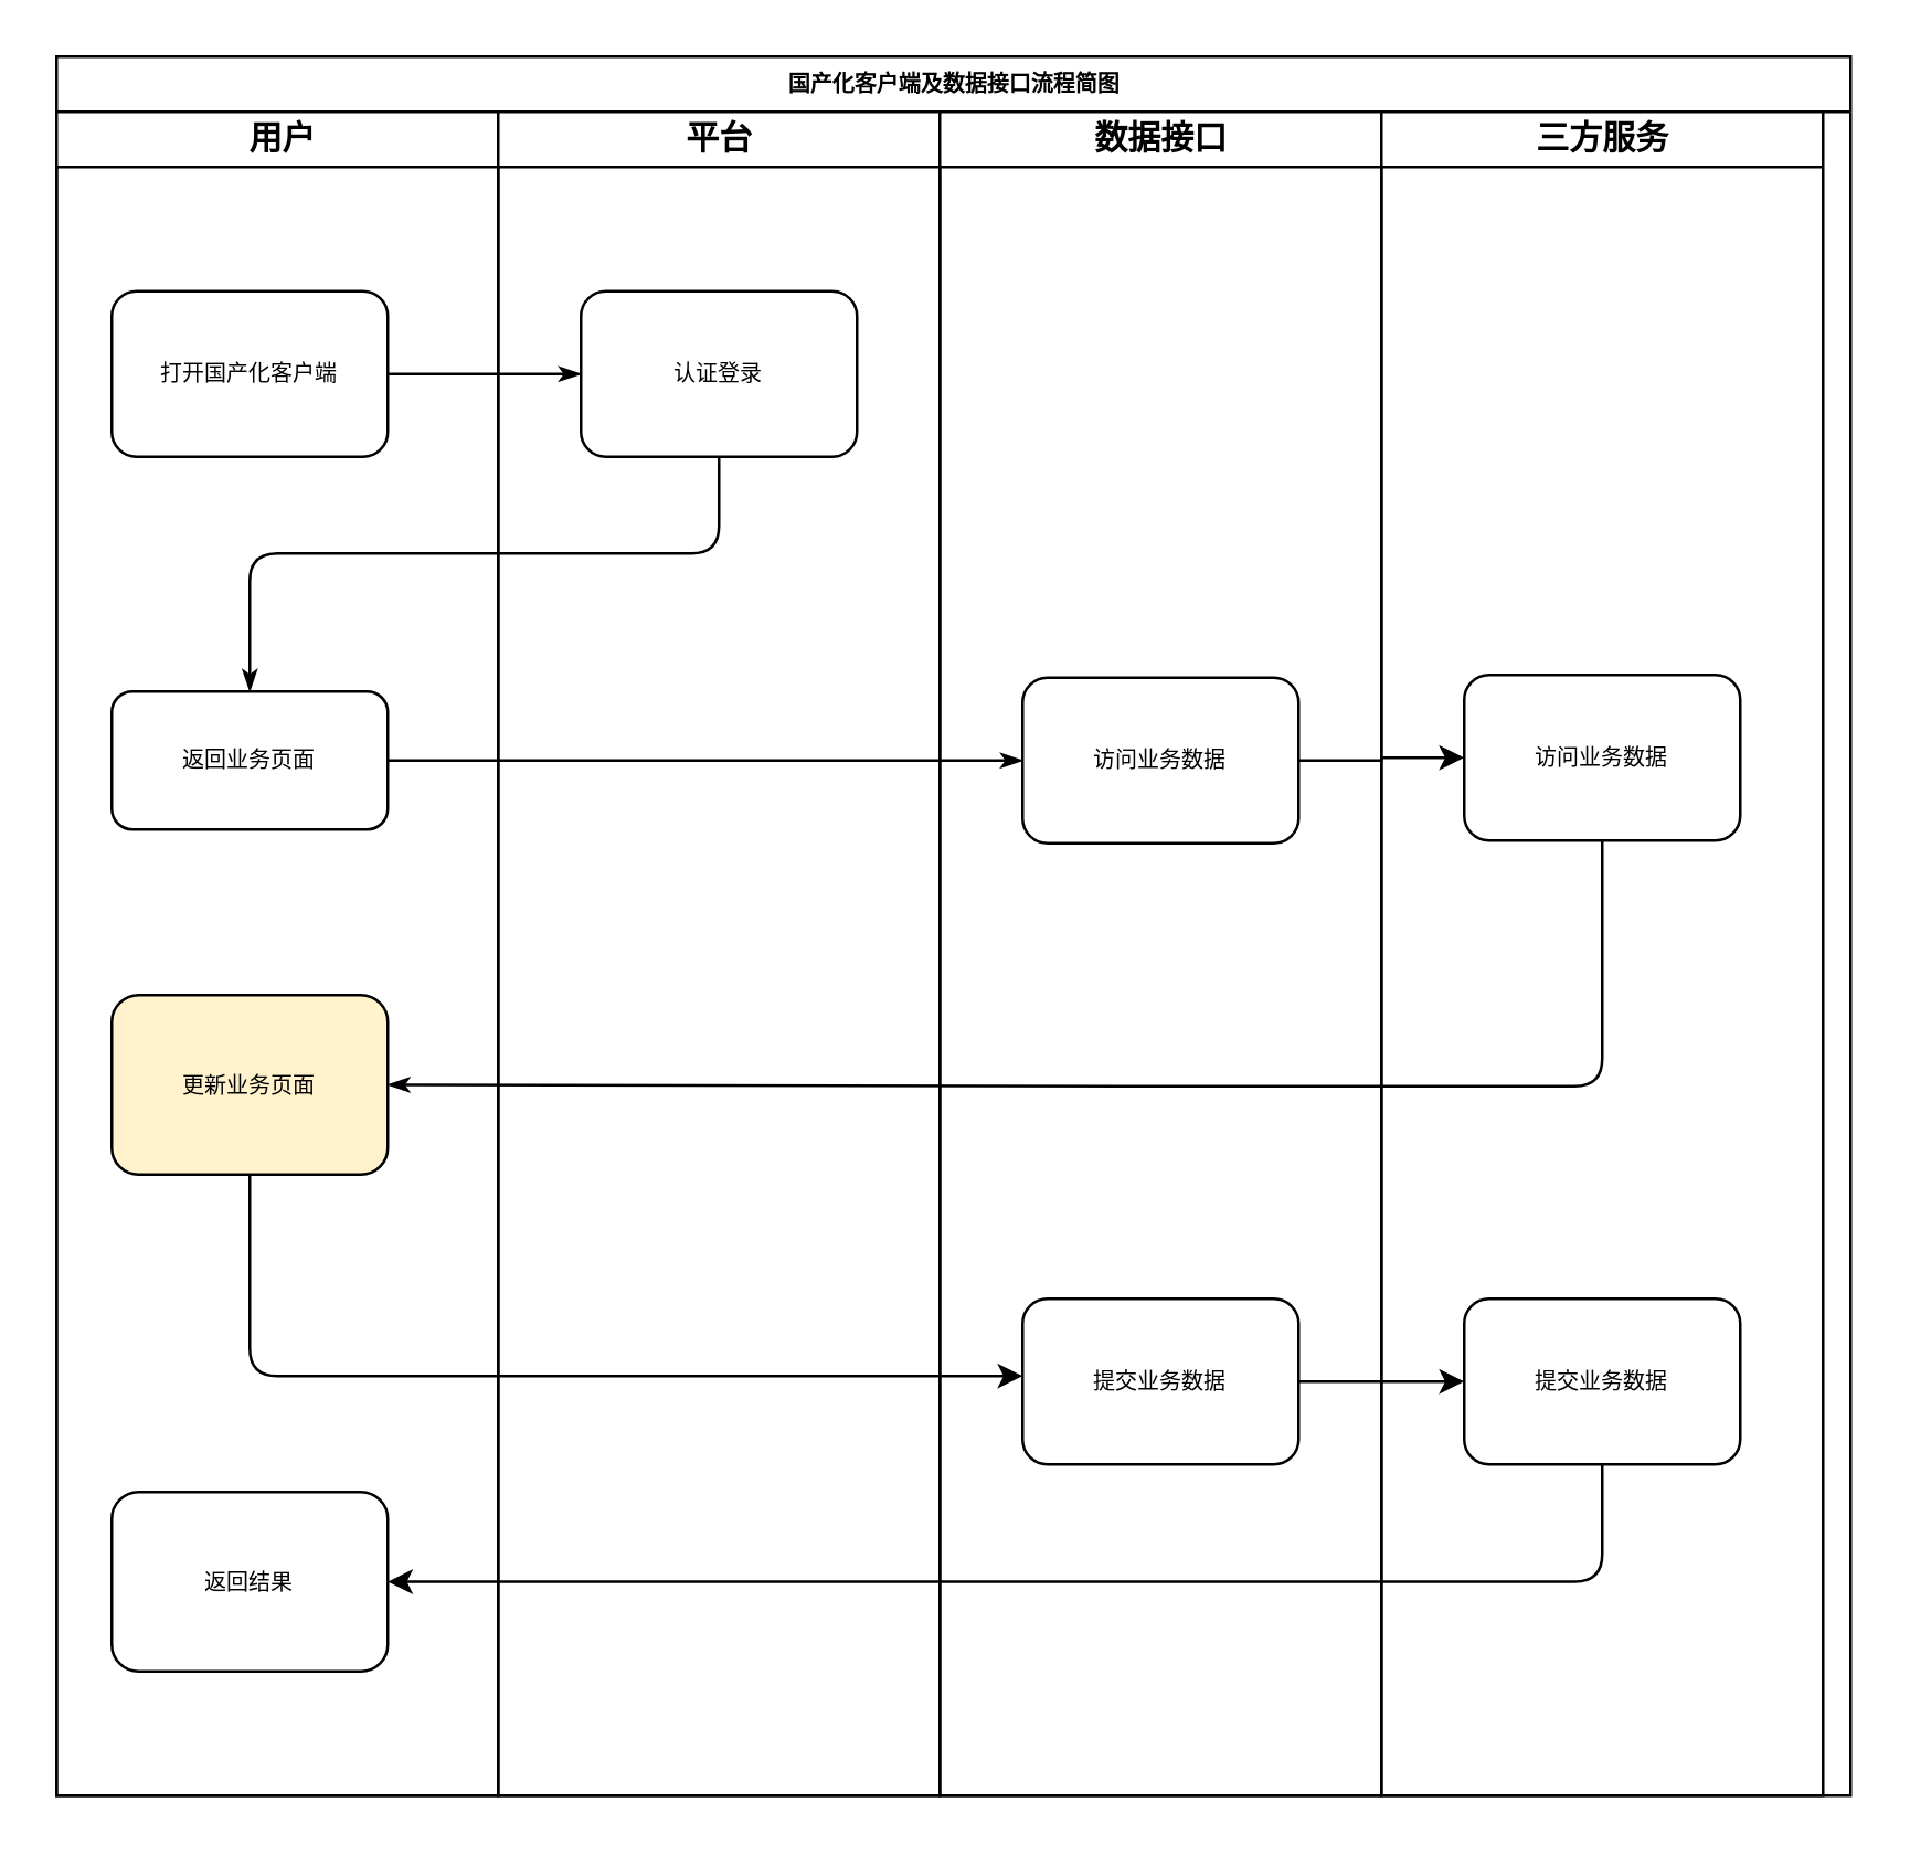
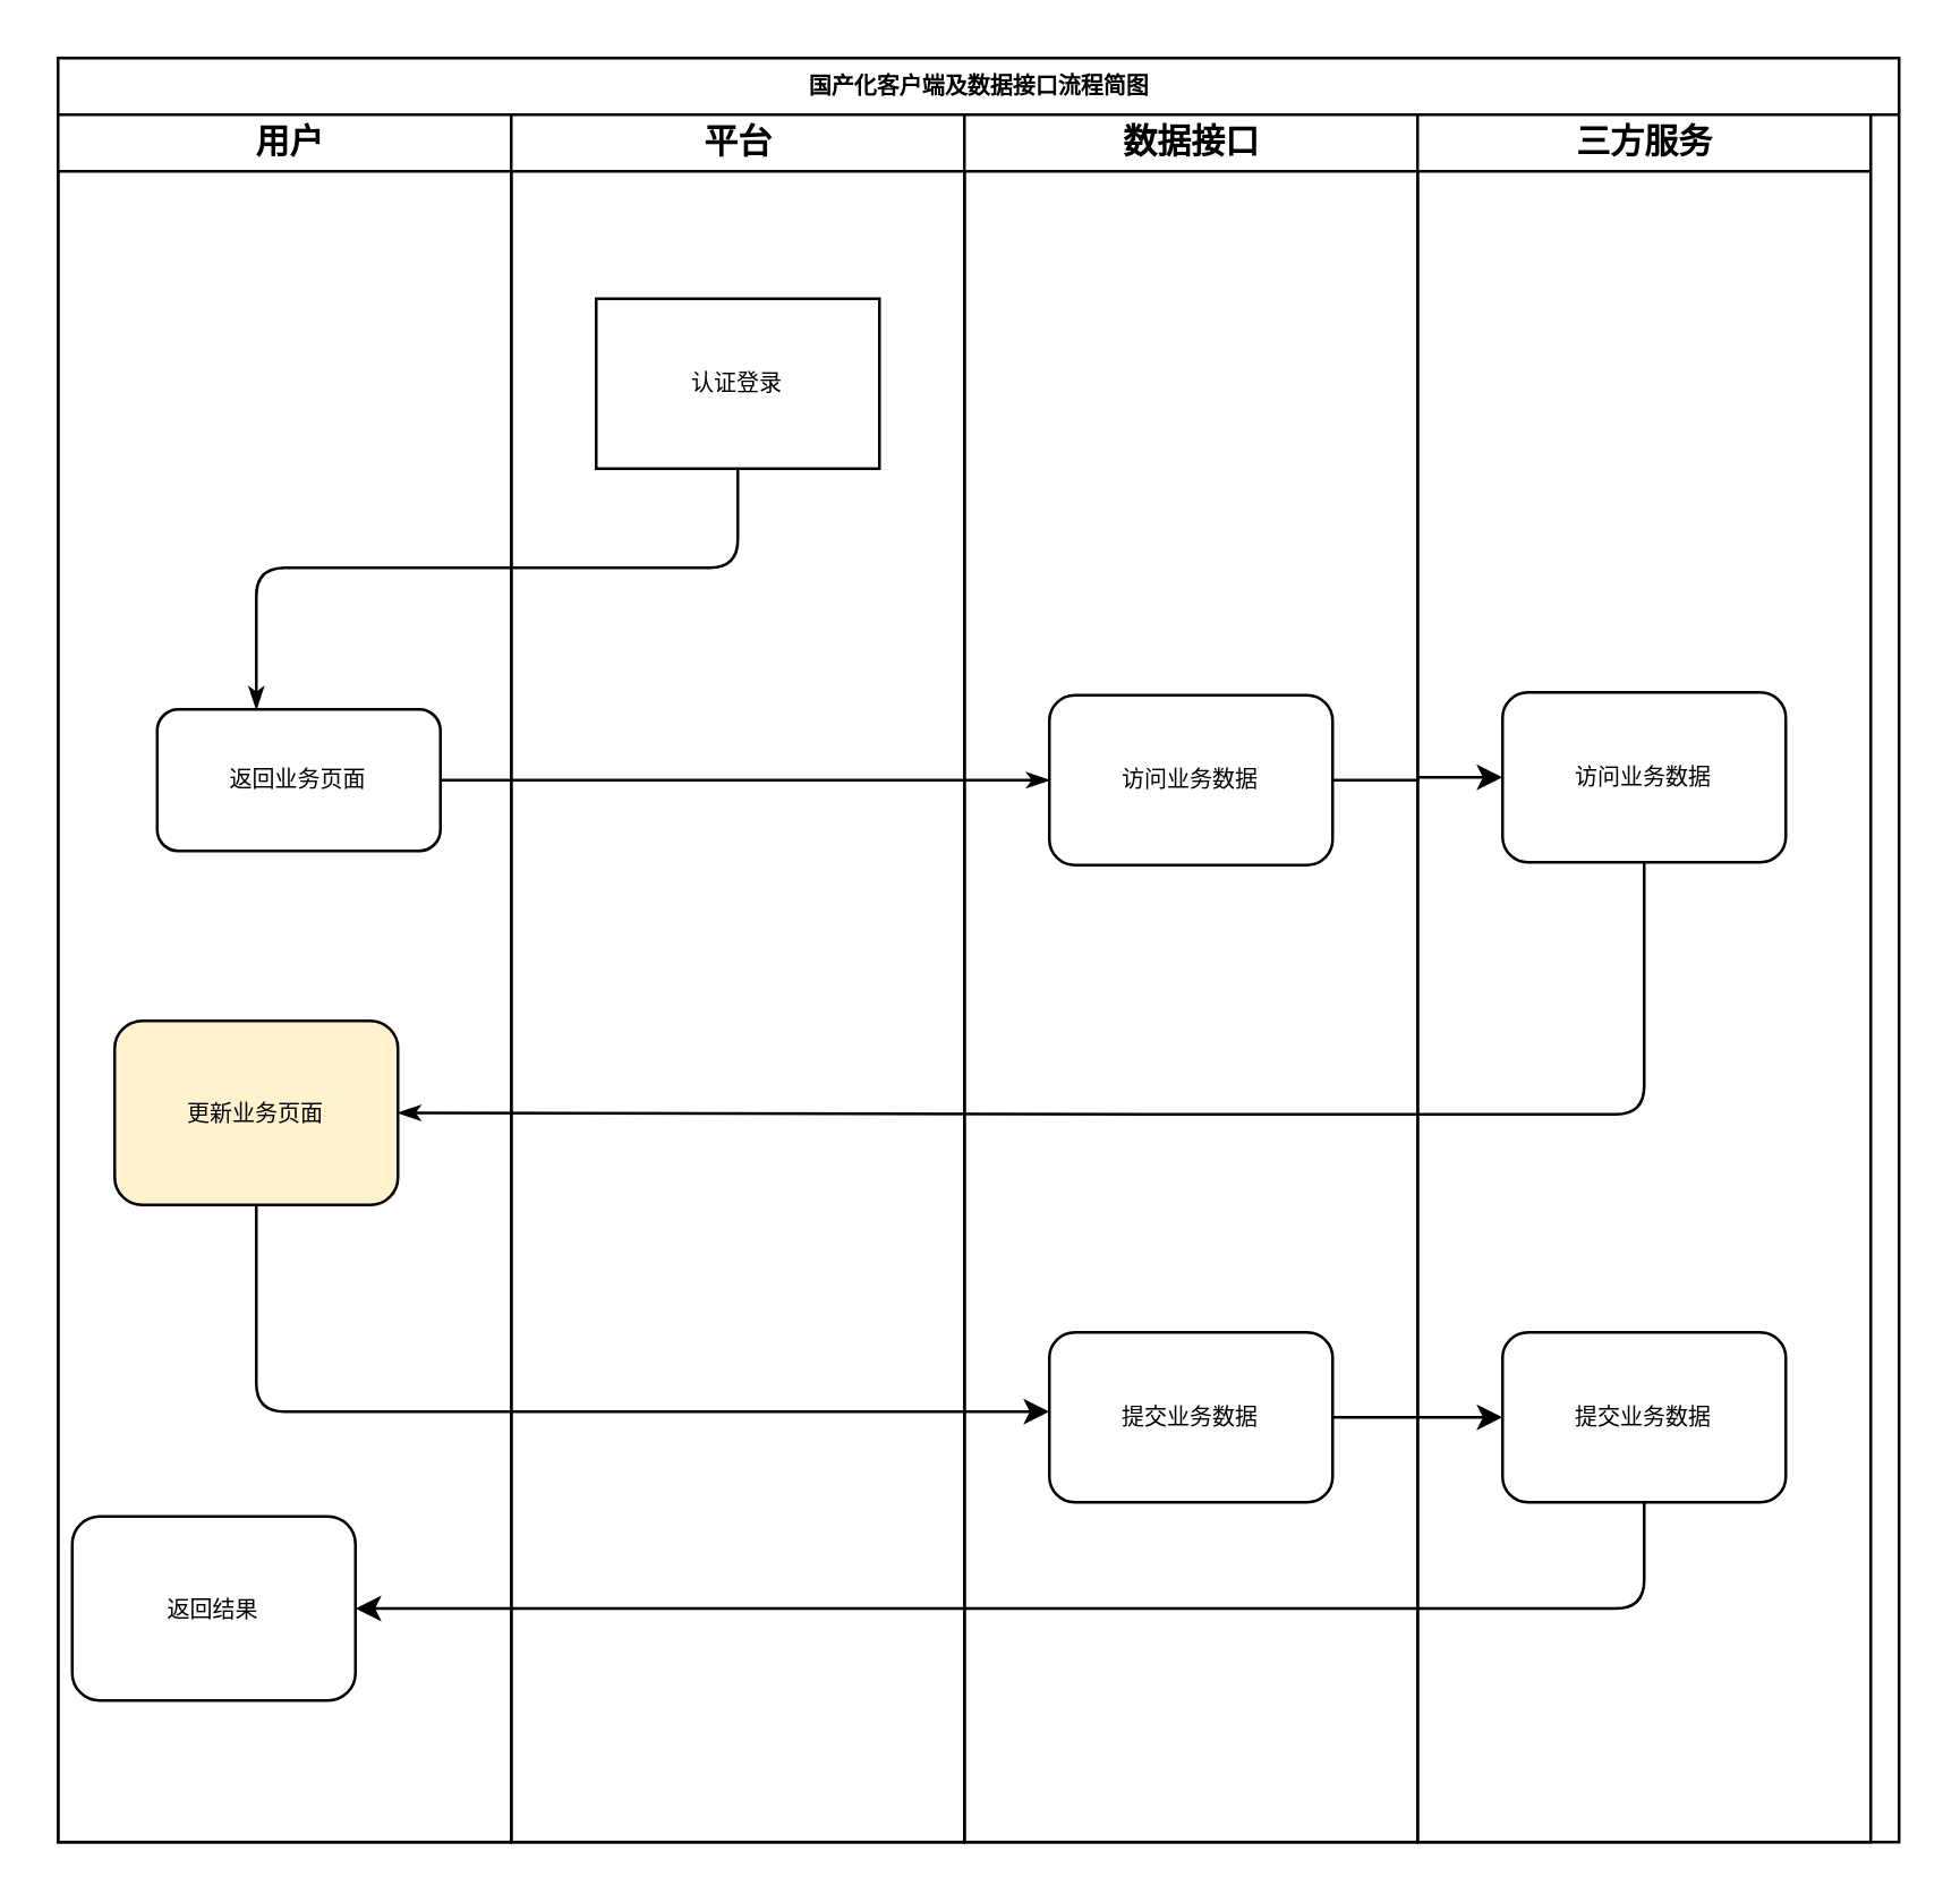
- <mxCell id="4" value="打开国产化客户端" style="rounded=1;whiteSpace=wrap;html=1;shadow=0;labelBackgroundColor=none;strokeWidth=1;fontFamily=Verdana;fontSize=8;align=center;" vertex="1" parent="3"><mxGeometry x="20" y="65" width="100" height="60" as="geometry" /></mxCell>
- <mxCell id="8" style="edgeStyle=orthogonalEdgeStyle;rounded=1;html=1;labelBackgroundColor=none;startArrow=none;startFill=0;startSize=5;endArrow=classicThin;endFill=1;endSize=5;jettySize=auto;orthogonalLoop=1;strokeWidth=1;fontFamily=Verdana;fontSize=8" edge="1" parent="2" source="4" target="11"><mxGeometry relative="1" as="geometry" /></mxCell>
- <mxCell id="11" value="认证登录" style="rounded=1;whiteSpace=wrap;html=1;shadow=0;labelBackgroundColor=none;strokeWidth=1;fontFamily=Verdana;fontSize=8;align=center;" vertex="1" parent="10"><mxGeometry x="30" y="65" width="100" height="60" as="geometry" /></mxCell>
+ <mxCell id="11" value="认证登录" style="whiteSpace=wrap;html=1;shadow=0;labelBackgroundColor=none;strokeWidth=1;fontFamily=Verdana;fontSize=8;align=center;rounded=0;" vertex="1" parent="10"><mxGeometry x="30" y="65" width="100" height="60" as="geometry" /></mxCell>
- <mxCell id="5" value="返回业务页面" style="rounded=1;whiteSpace=wrap;html=1;shadow=0;labelBackgroundColor=none;strokeWidth=1;fontFamily=Verdana;fontSize=8;align=center;" vertex="1" parent="3"><mxGeometry x="20" y="210" width="100" height="50" as="geometry" /></mxCell>
+ <mxCell id="5" value="返回业务页面" style="rounded=1;whiteSpace=wrap;html=1;shadow=0;labelBackgroundColor=none;strokeWidth=1;fontFamily=Verdana;fontSize=8;align=center;" vertex="1" parent="3"><mxGeometry x="35" y="210" width="100" height="50" as="geometry" /></mxCell>
- <mxCell id="7" value="返回结果" style="rounded=1;whiteSpace=wrap;html=1;shadow=0;labelBackgroundColor=none;strokeWidth=1;fontFamily=Verdana;fontSize=8;align=center;" vertex="1" parent="3"><mxGeometry x="20" y="500" width="100" height="65" as="geometry" /></mxCell>
+ <mxCell id="7" value="返回结果" style="rounded=1;whiteSpace=wrap;html=1;shadow=0;labelBackgroundColor=none;strokeWidth=1;fontFamily=Verdana;fontSize=8;align=center;" vertex="1" parent="3"><mxGeometry x="5" y="495" width="100" height="65" as="geometry" /></mxCell>
